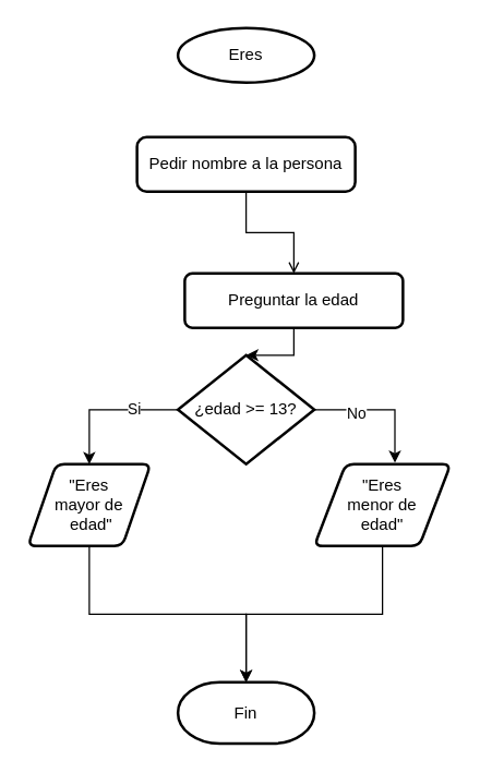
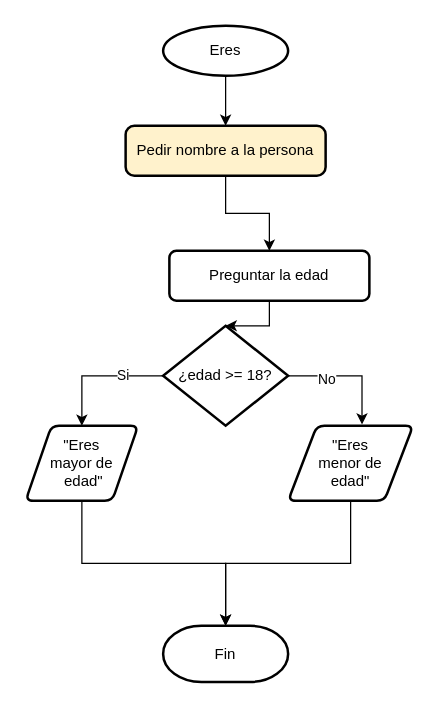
+ <mxCell id="2" style="edgeStyle=orthogonalEdgeStyle;rounded=0;orthogonalLoop=1;jettySize=auto;html=1;exitX=0.5;exitY=1;exitDx=0;exitDy=0;exitPerimeter=0;entryX=0.5;entryY=0;entryDx=0;entryDy=0;" parent="1" source="3" target="5" edge="1"><mxGeometry relative="1" as="geometry" /></mxCell>
- <mxCell id="5" value="Pedir nombre a la persona" style="rounded=1;whiteSpace=wrap;html=1;absoluteArcSize=1;arcSize=14;strokeWidth=2;" parent="1" vertex="1"><mxGeometry x="100" y="100" width="160" height="40" as="geometry" /></mxCell>
+ <mxCell id="5" value="Pedir nombre a la persona" style="rounded=1;whiteSpace=wrap;html=1;absoluteArcSize=1;arcSize=14;strokeWidth=2;fillColor=#fff2cc;" parent="1" vertex="1"><mxGeometry x="100" y="100" width="160" height="40" as="geometry" /></mxCell>
- <mxCell id="4" value="" style="edgeStyle=orthogonalEdgeStyle;rounded=0;orthogonalLoop=1;jettySize=auto;html=1;endArrow=open;" parent="1" source="5" target="6" edge="1"><mxGeometry relative="1" as="geometry" /></mxCell>
+ <mxCell id="4" value="" style="edgeStyle=orthogonalEdgeStyle;rounded=0;orthogonalLoop=1;jettySize=auto;html=1;" parent="1" source="5" target="6" edge="1"><mxGeometry relative="1" as="geometry" /></mxCell>
- <mxCell id="9" value="¿edad &amp;gt;= 13?" style="strokeWidth=2;html=1;shape=mxgraph.flowchart.decision;whiteSpace=wrap;" parent="1" vertex="1"><mxGeometry x="130" y="260" width="100" height="80" as="geometry" /></mxCell>
+ <mxCell id="9" value="¿edad &amp;gt;= 18?" style="strokeWidth=2;html=1;shape=mxgraph.flowchart.decision;whiteSpace=wrap;" parent="1" vertex="1"><mxGeometry x="130" y="260" width="100" height="80" as="geometry" /></mxCell>
